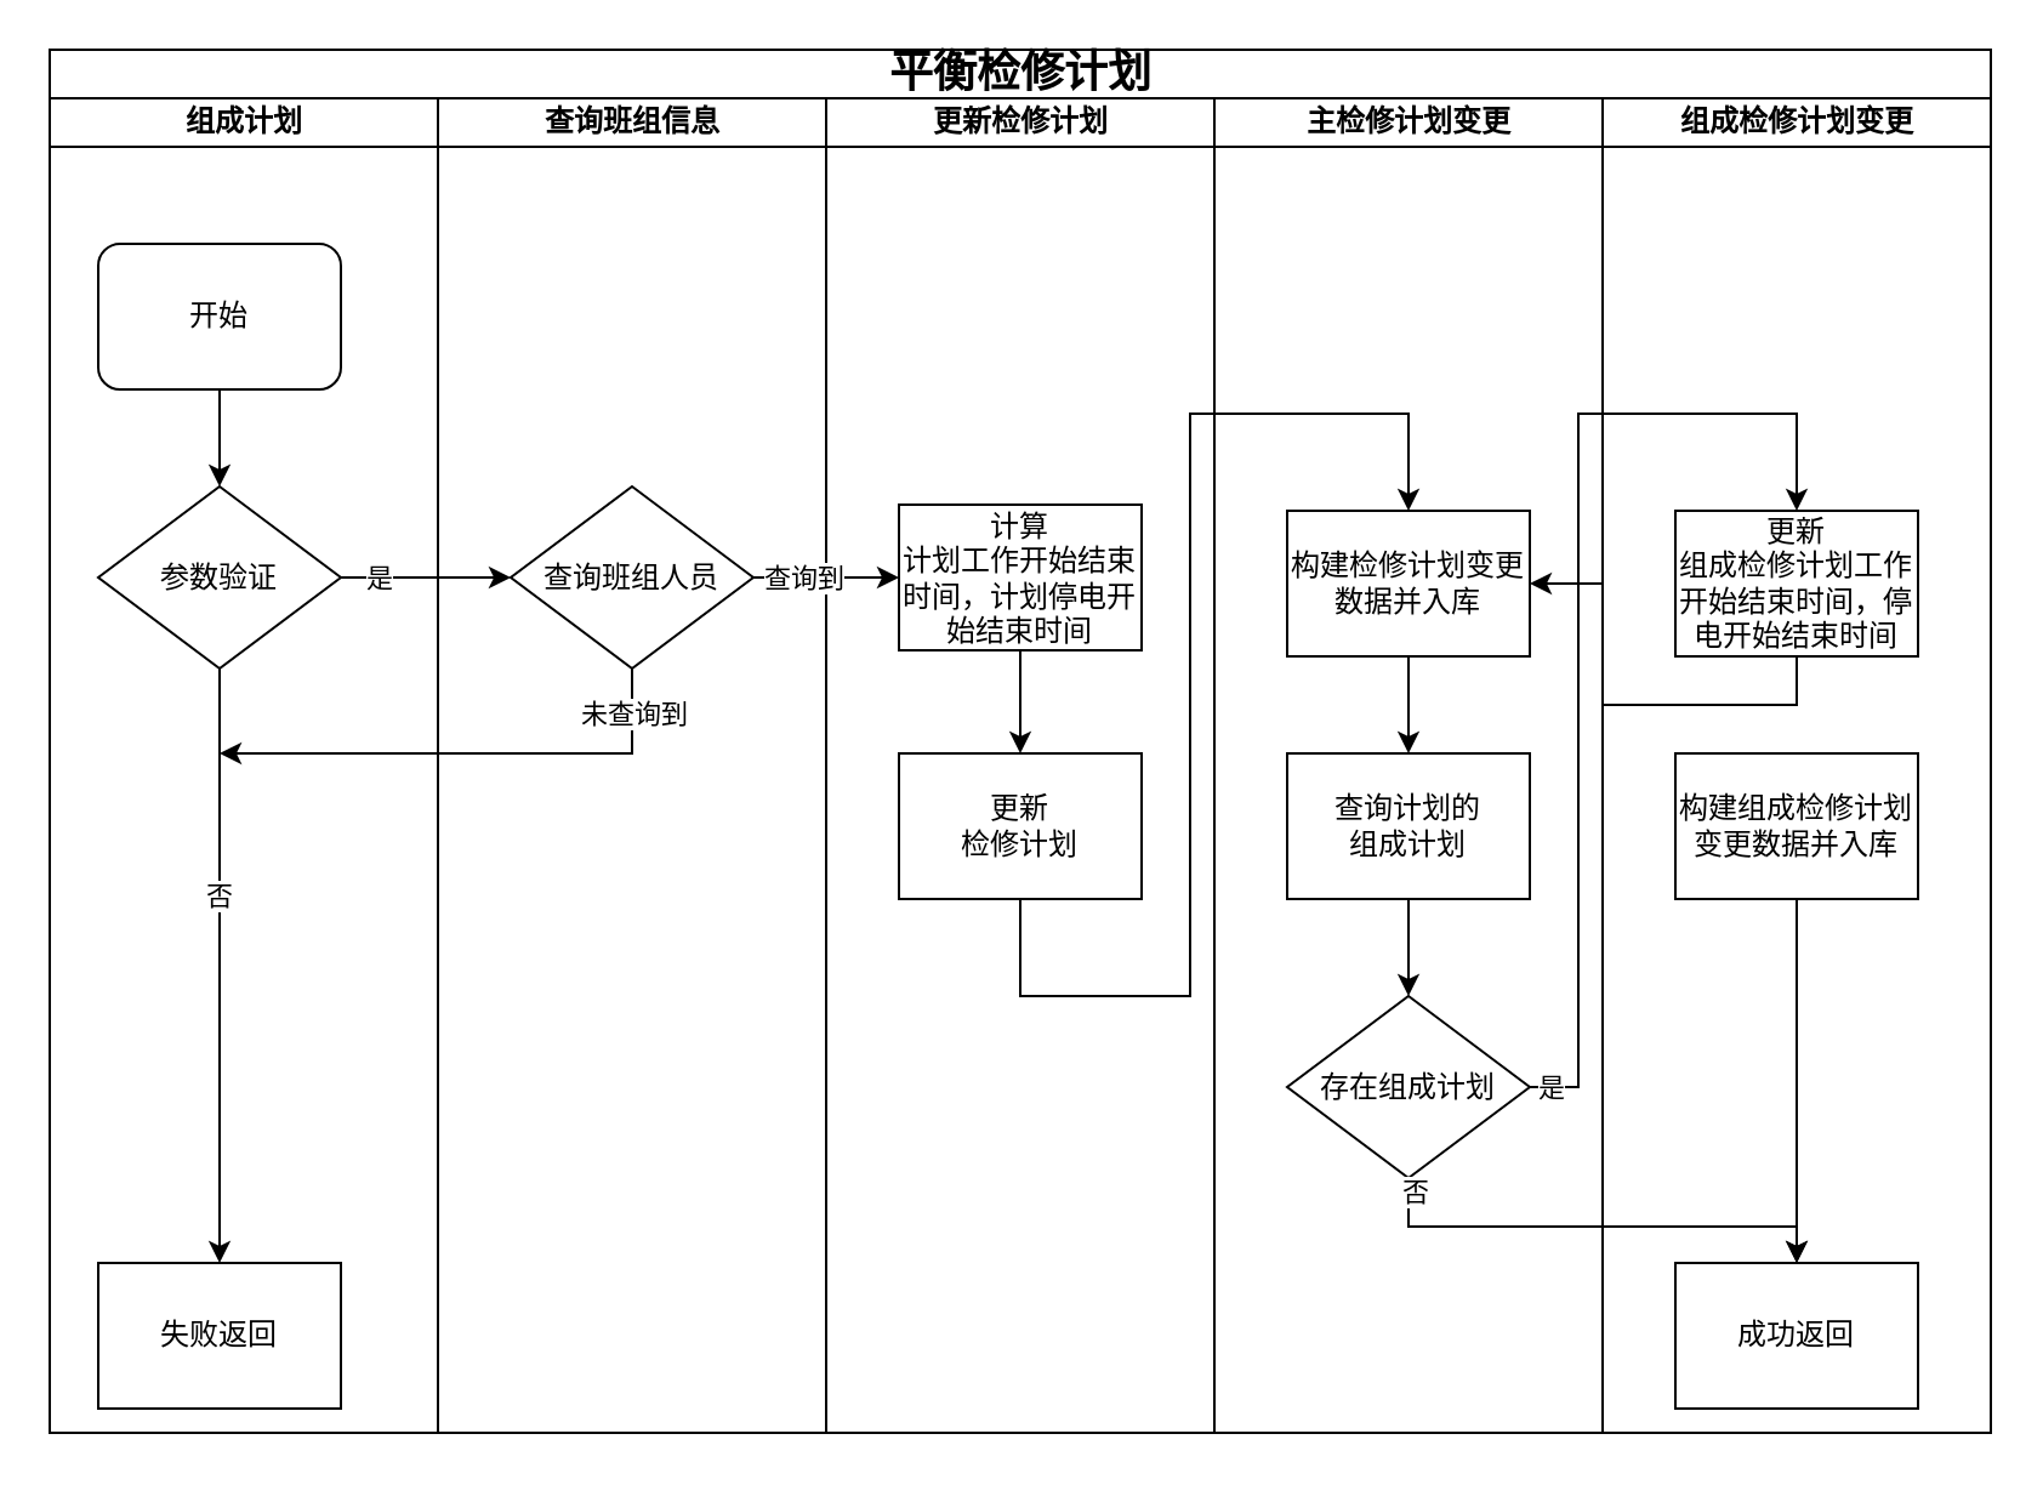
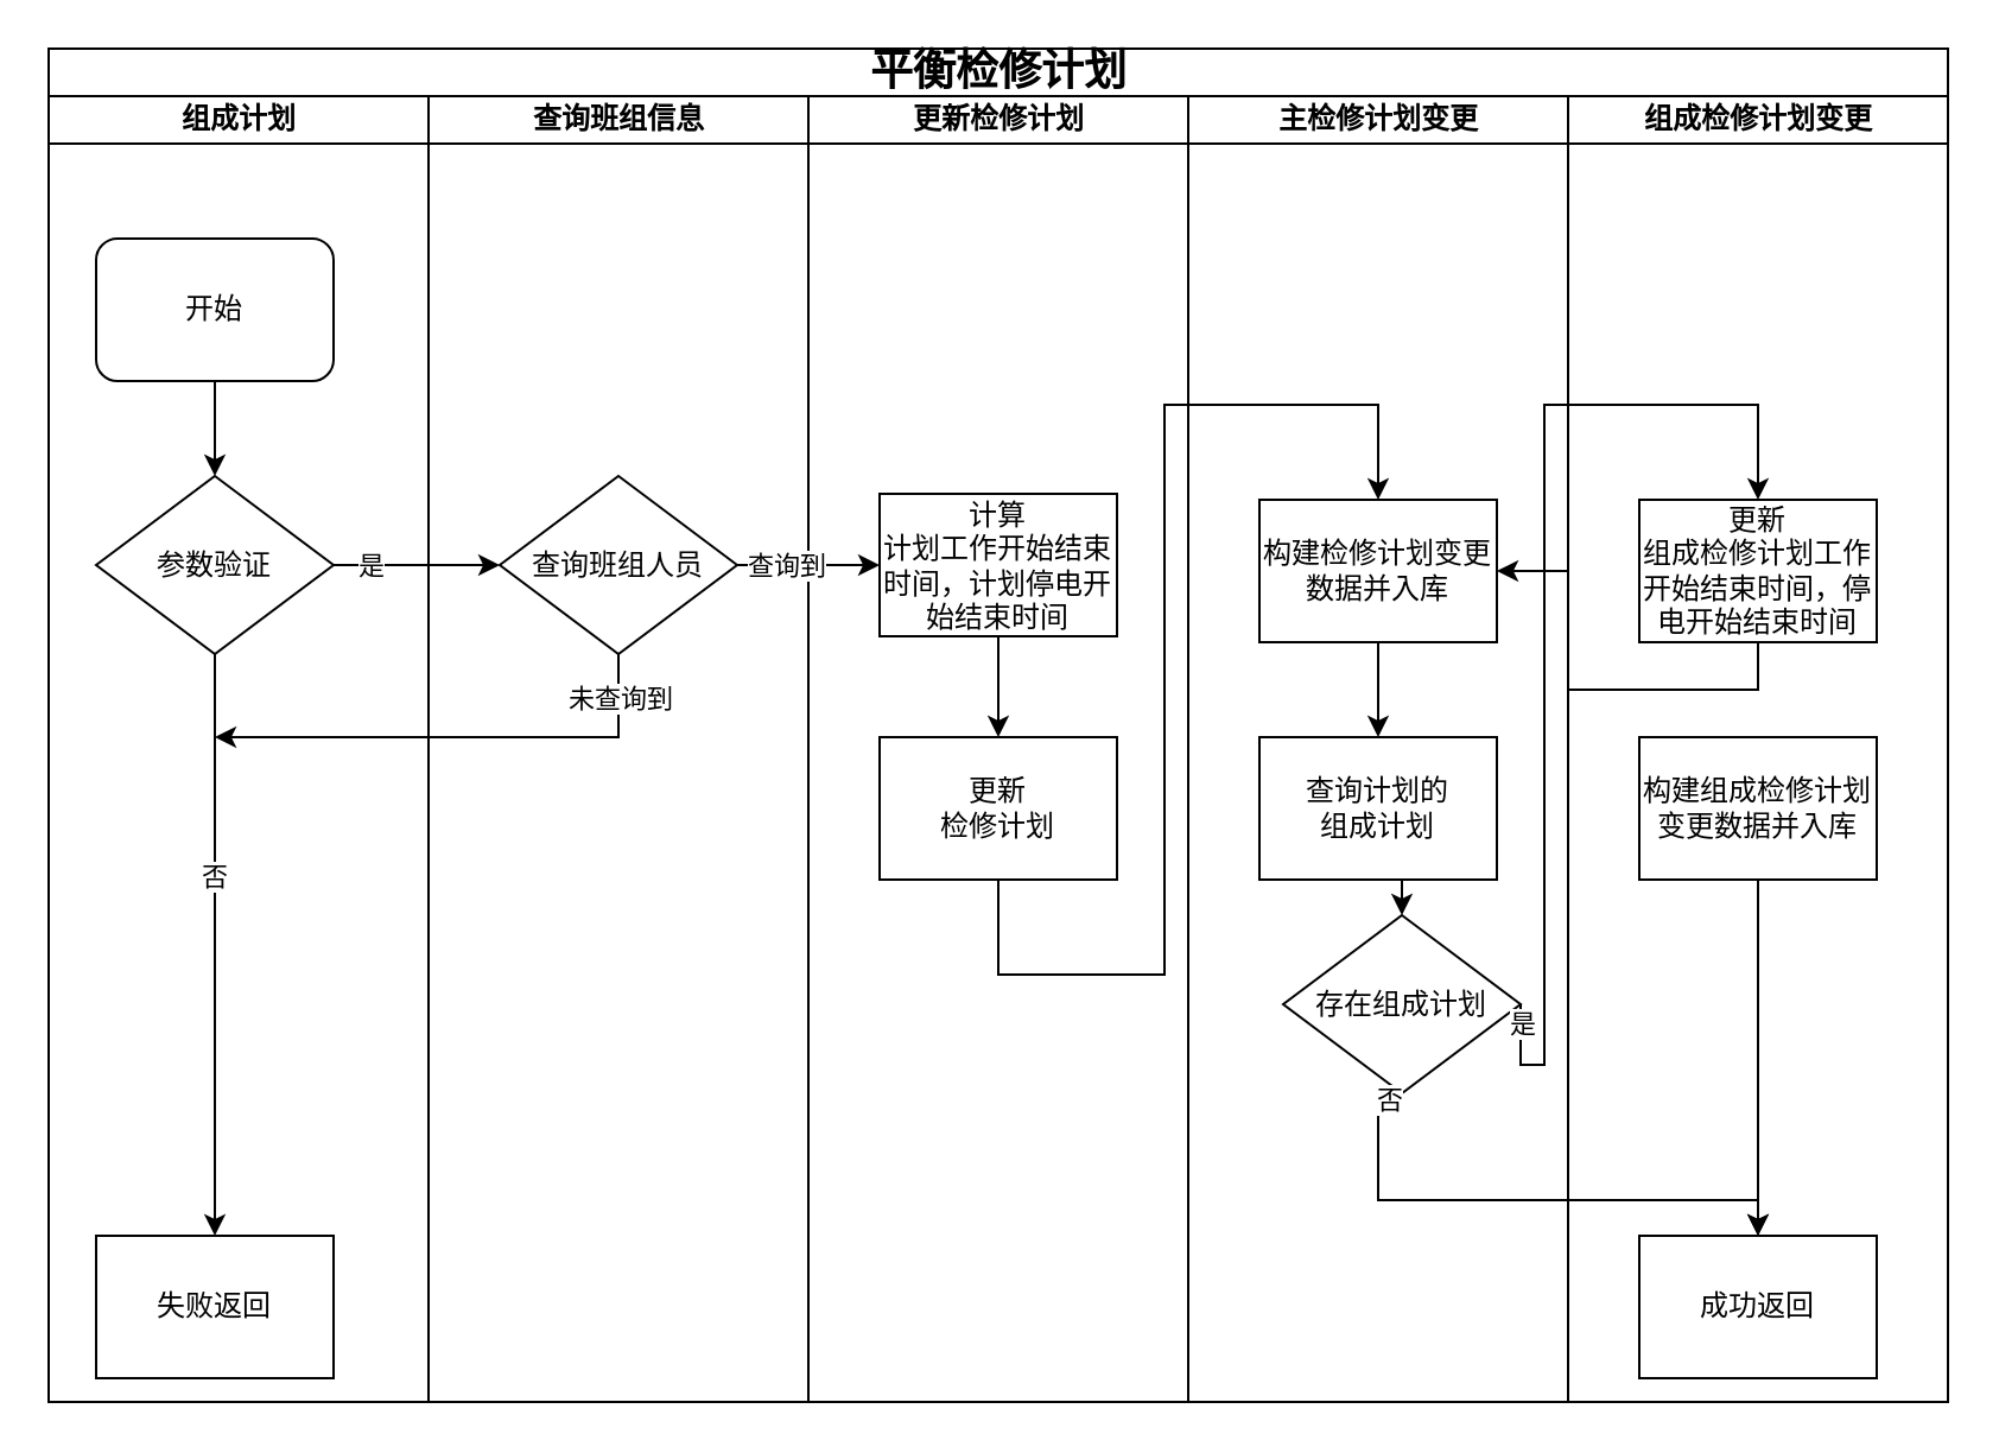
- <mxCell id="23" value="&lt;span style=&quot;font-size: 12px;&quot;&gt;存在组成计划&lt;/span&gt;" style="rhombus;whiteSpace=wrap;html=1;rounded=0;shadow=0;labelBackgroundColor=none;strokeWidth=1;fontFamily=Verdana;fontSize=8;align=center;" vertex="1" parent="18"><mxGeometry x="30" y="370" width="100" height="75" as="geometry" /></mxCell>
+ <mxCell id="23" value="&lt;span style=&quot;font-size: 12px;&quot;&gt;存在组成计划&lt;/span&gt;" style="rhombus;whiteSpace=wrap;html=1;rounded=0;shadow=0;labelBackgroundColor=none;strokeWidth=1;fontFamily=Verdana;fontSize=8;align=center;" vertex="1" parent="18"><mxGeometry x="40" y="345" width="100" height="75" as="geometry" /></mxCell>
